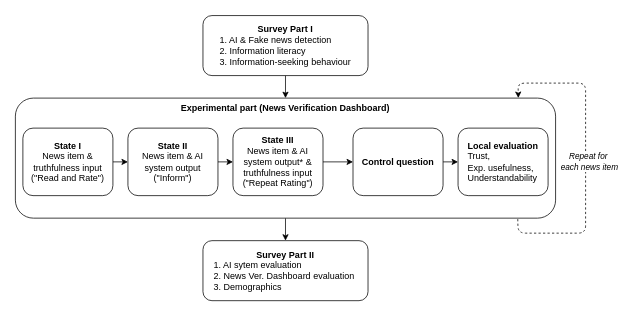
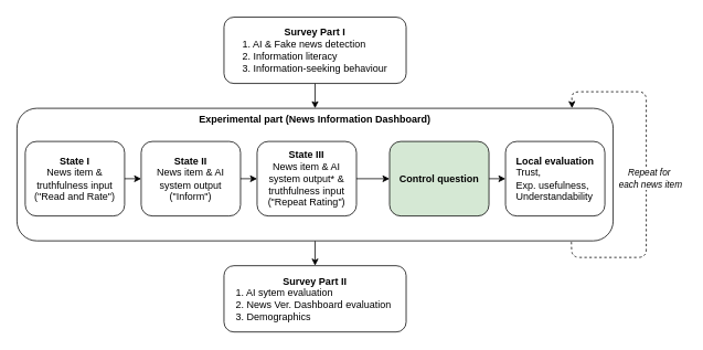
- <mxCell id="7" value="&lt;b&gt;Experimental part (News Verification Dashboard)&lt;/b&gt;" style="rounded=1;whiteSpace=wrap;html=1;verticalAlign=top;" parent="1" vertex="1"><mxGeometry x="20" y="130" width="720" height="160" as="geometry" /></mxCell>
+ <mxCell id="7" value="&lt;b&gt;Experimental part (News Information Dashboard)&lt;/b&gt;" style="rounded=1;whiteSpace=wrap;html=1;verticalAlign=top;" parent="1" vertex="1"><mxGeometry x="20" y="130" width="720" height="160" as="geometry" /></mxCell>
- <mxCell id="15" value="&lt;b&gt;Control question&lt;/b&gt;" style="rounded=1;whiteSpace=wrap;html=1;" parent="1" vertex="1"><mxGeometry x="470" y="170" width="120" height="90" as="geometry" /></mxCell>
+ <mxCell id="15" value="&lt;b&gt;Control question&lt;/b&gt;" style="rounded=1;whiteSpace=wrap;html=1;fillColor=#d5e8d4;" parent="1" vertex="1"><mxGeometry x="470" y="170" width="120" height="90" as="geometry" /></mxCell>
